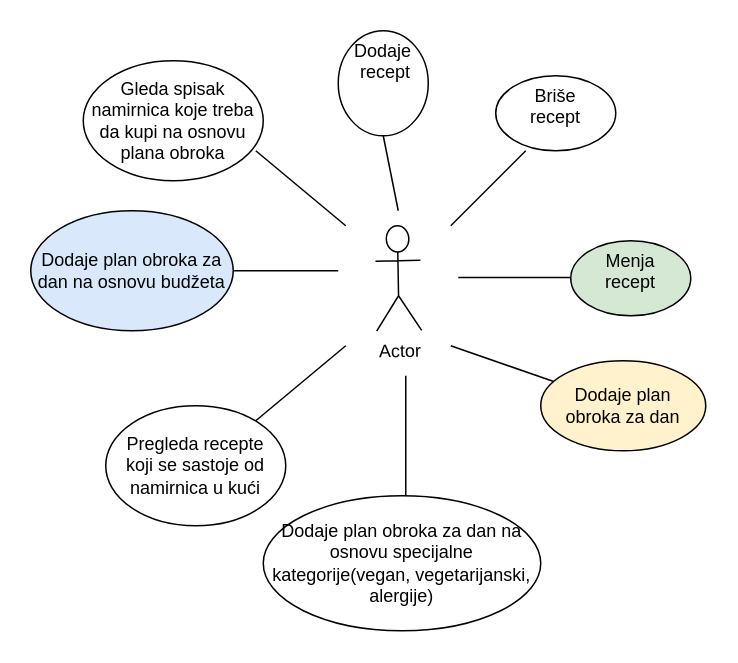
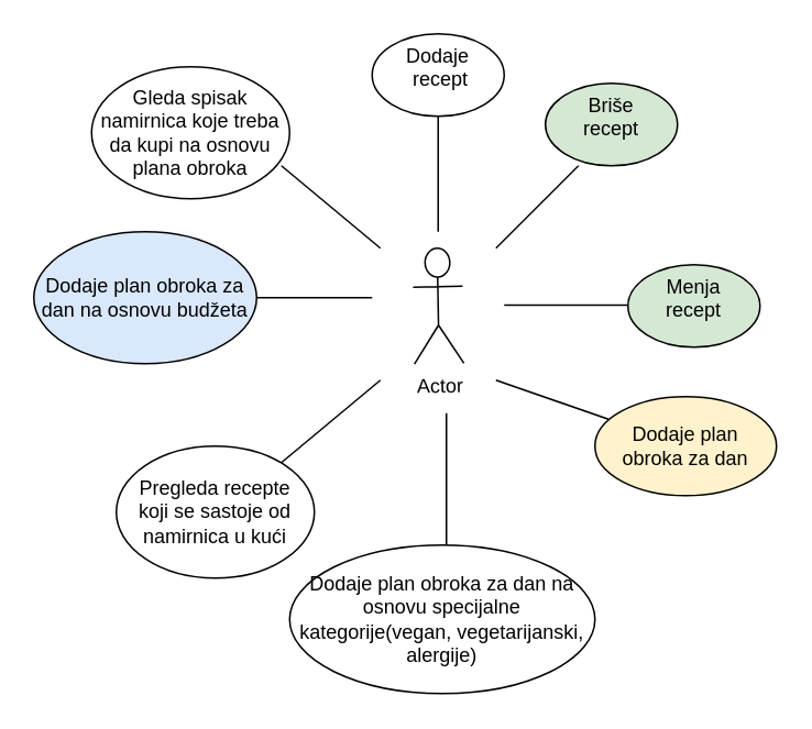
- <mxCell id="3" value="Dodaje&lt;div&gt;&amp;nbsp;recept&lt;/div&gt;" style="ellipse;whiteSpace=wrap;html=1;verticalAlign=top;" vertex="1" parent="1"><mxGeometry x="225" y="20" width="60" height="70" as="geometry" /></mxCell>
+ <mxCell id="3" value="Dodaje&lt;div&gt;&amp;nbsp;recept&lt;/div&gt;" style="ellipse;whiteSpace=wrap;html=1;verticalAlign=top;" vertex="1" parent="1"><mxGeometry x="225" y="20" width="80" height="50" as="geometry" /></mxCell>
- <mxCell id="6" value="Briše&lt;div&gt;recept&lt;/div&gt;&lt;div&gt;&lt;br&gt;&lt;/div&gt;" style="ellipse;whiteSpace=wrap;html=1;verticalAlign=top;" vertex="1" parent="1"><mxGeometry x="330" y="50" width="80" height="50" as="geometry" /></mxCell>
+ <mxCell id="6" value="Briše&lt;div&gt;recept&lt;/div&gt;&lt;div&gt;&lt;br&gt;&lt;/div&gt;" style="ellipse;whiteSpace=wrap;html=1;verticalAlign=top;fillColor=#d5e8d4;" vertex="1" parent="1"><mxGeometry x="330" y="50" width="80" height="50" as="geometry" /></mxCell>
